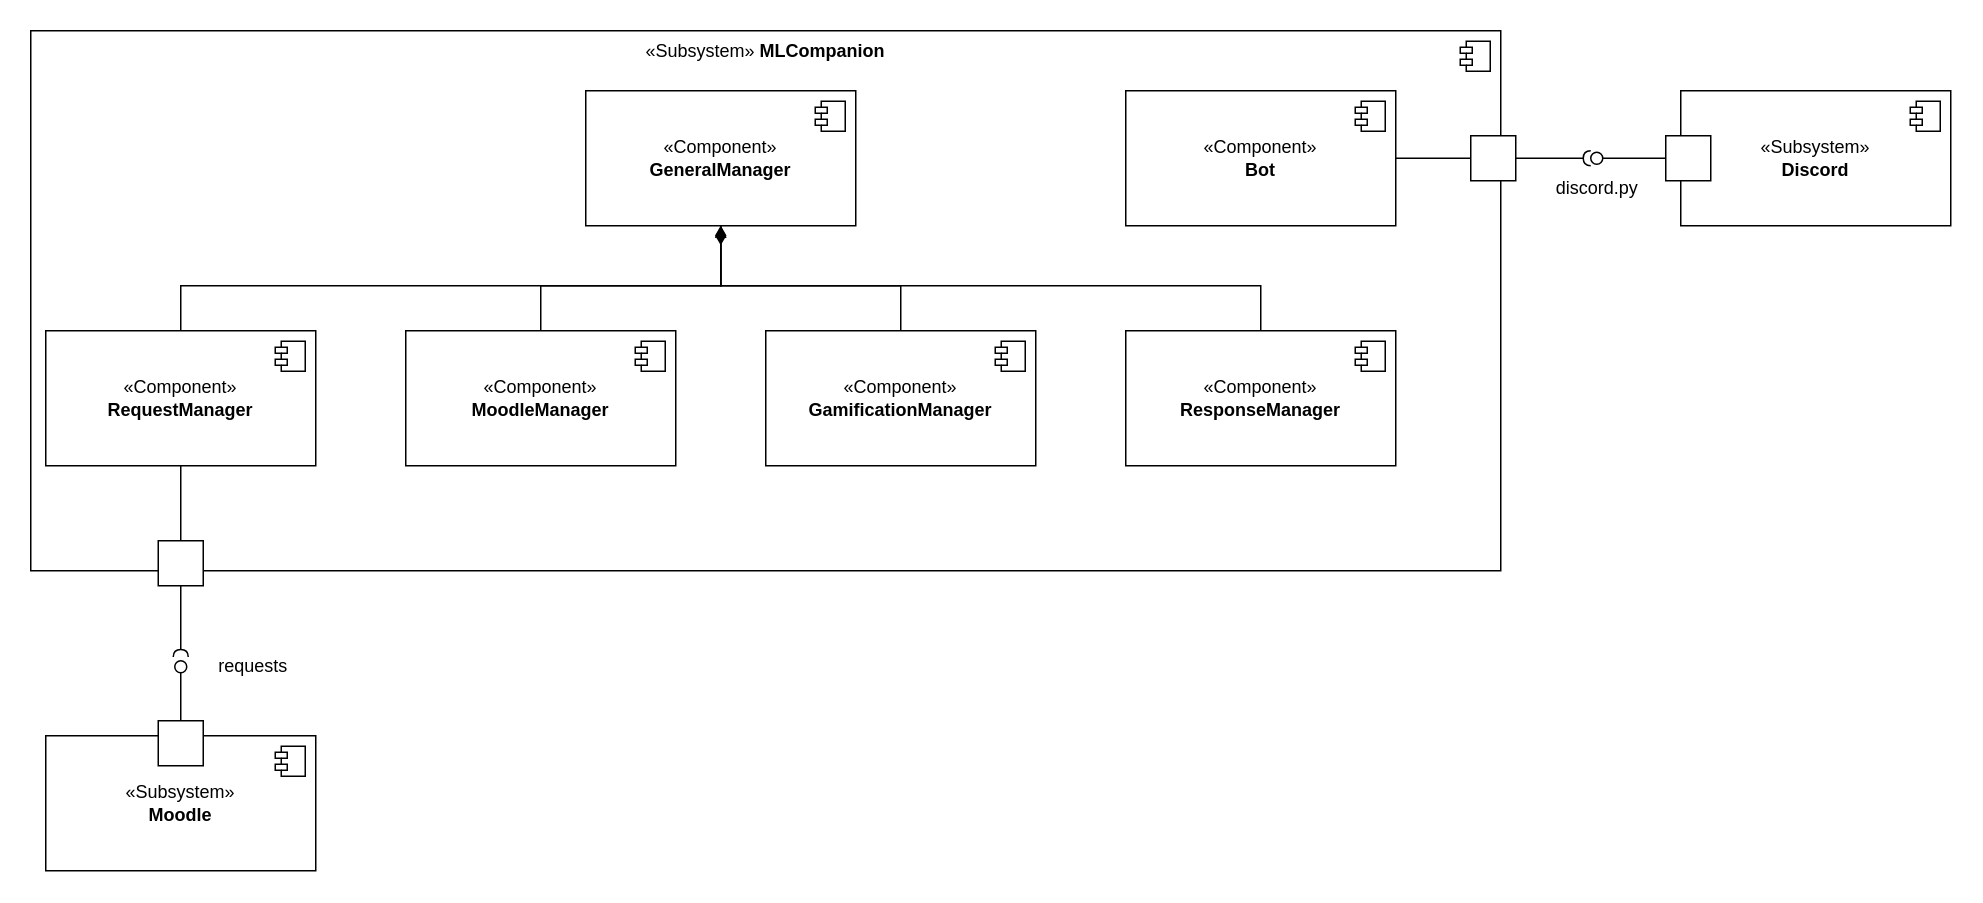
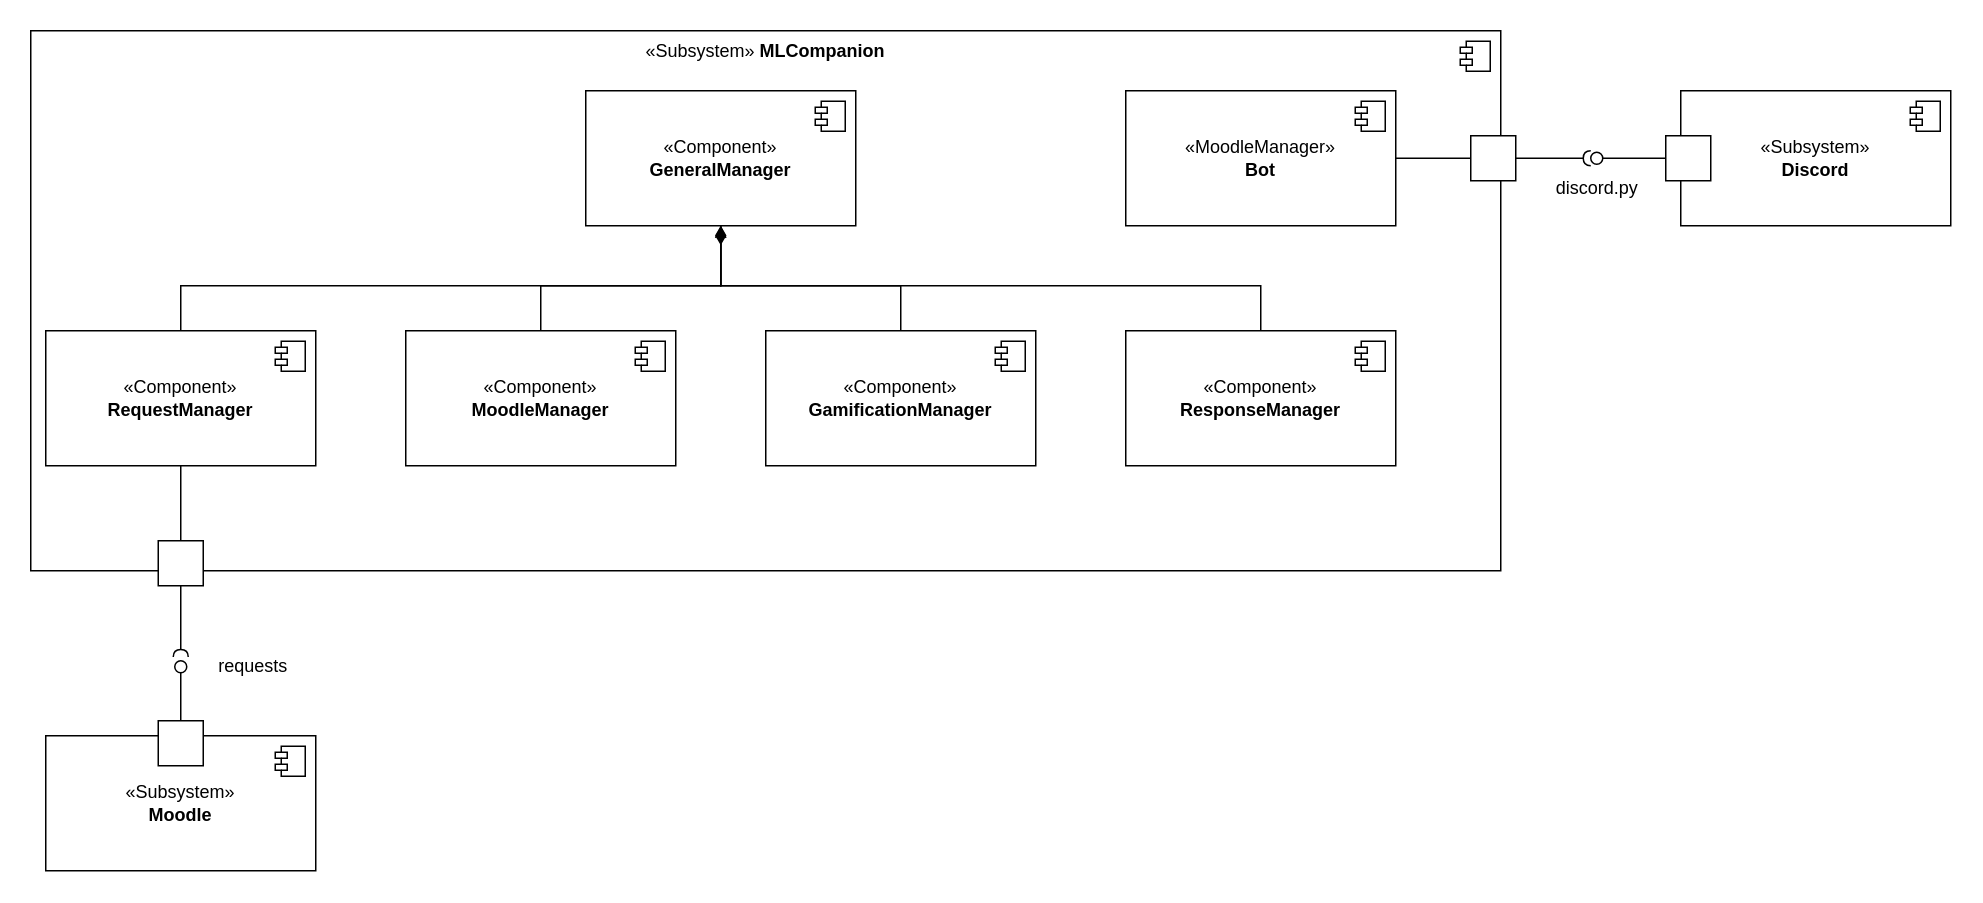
- <mxCell id="24" value="«Component»&lt;b&gt; &lt;br&gt;Bot&lt;br&gt;&lt;/b&gt;" style="html=1;dropTarget=0;whiteSpace=wrap;" vertex="1" parent="1"><mxGeometry x="750" y="60" width="180" height="90" as="geometry" /></mxCell>
+ <mxCell id="24" value="«MoodleManager»&lt;b&gt; &lt;br&gt;Bot&lt;br&gt;&lt;/b&gt;" style="html=1;dropTarget=0;whiteSpace=wrap;" vertex="1" parent="1"><mxGeometry x="750" y="60" width="180" height="90" as="geometry" /></mxCell>
